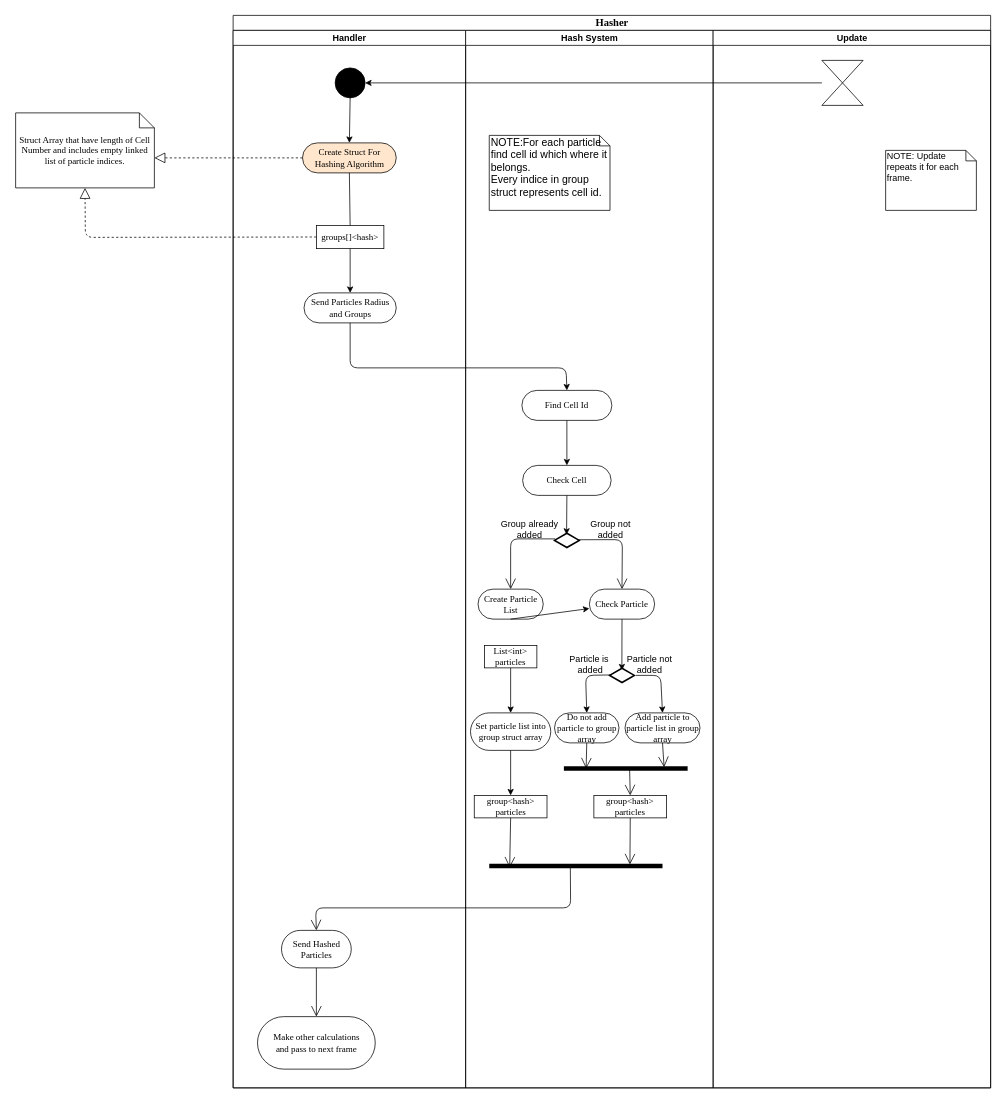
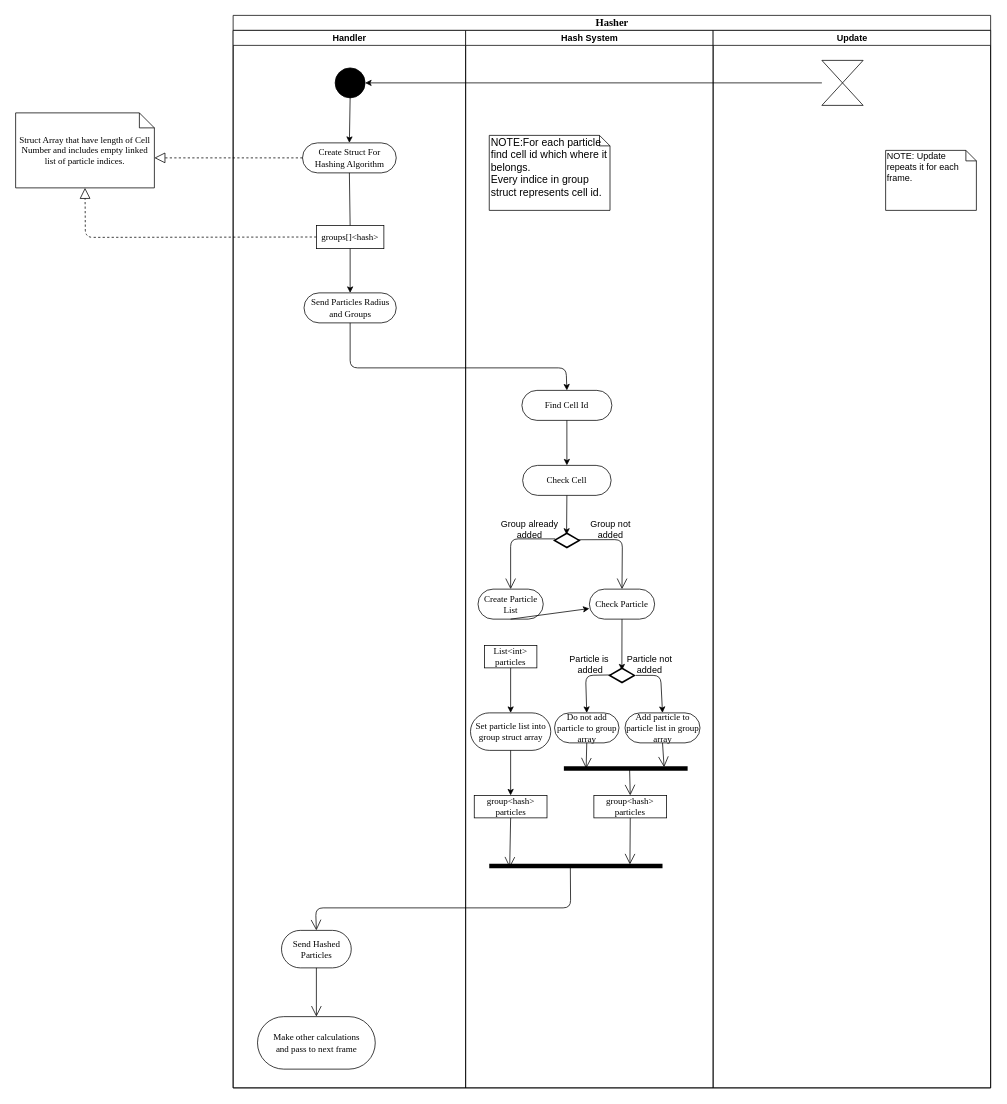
- <mxCell id="6" value="Create Struct For Hashing Algorithm" style="rounded=1;whiteSpace=wrap;html=1;shadow=0;comic=0;labelBackgroundColor=none;strokeWidth=1;fontFamily=Verdana;fontSize=12;align=center;arcSize=50;fillColor=#ffe6cc;" parent="3" vertex="1"><mxGeometry x="92.5" y="150" width="125" height="40" as="geometry" /></mxCell>
+ <mxCell id="6" value="Create Struct For Hashing Algorithm" style="rounded=1;whiteSpace=wrap;html=1;shadow=0;comic=0;labelBackgroundColor=none;strokeWidth=1;fontFamily=Verdana;fontSize=12;align=center;arcSize=50;" parent="3" vertex="1"><mxGeometry x="92.5" y="150" width="125" height="40" as="geometry" /></mxCell>
